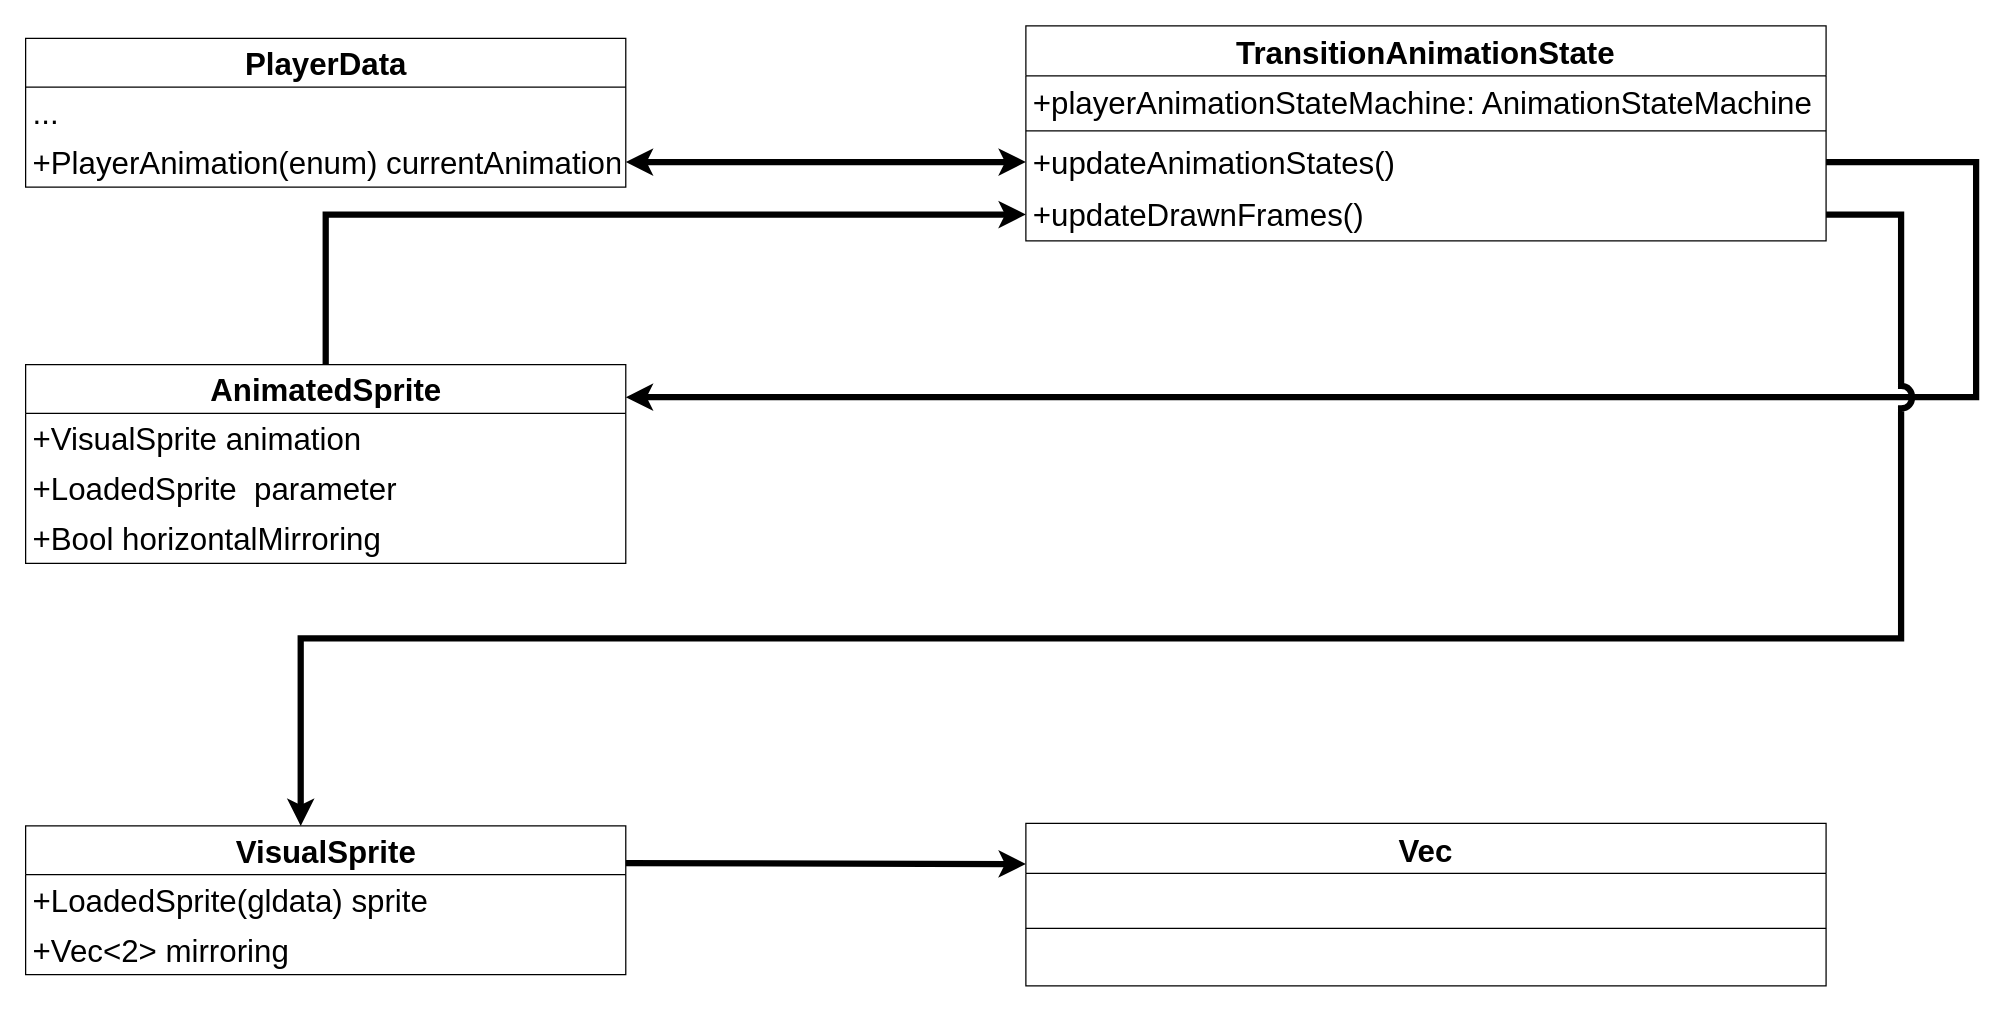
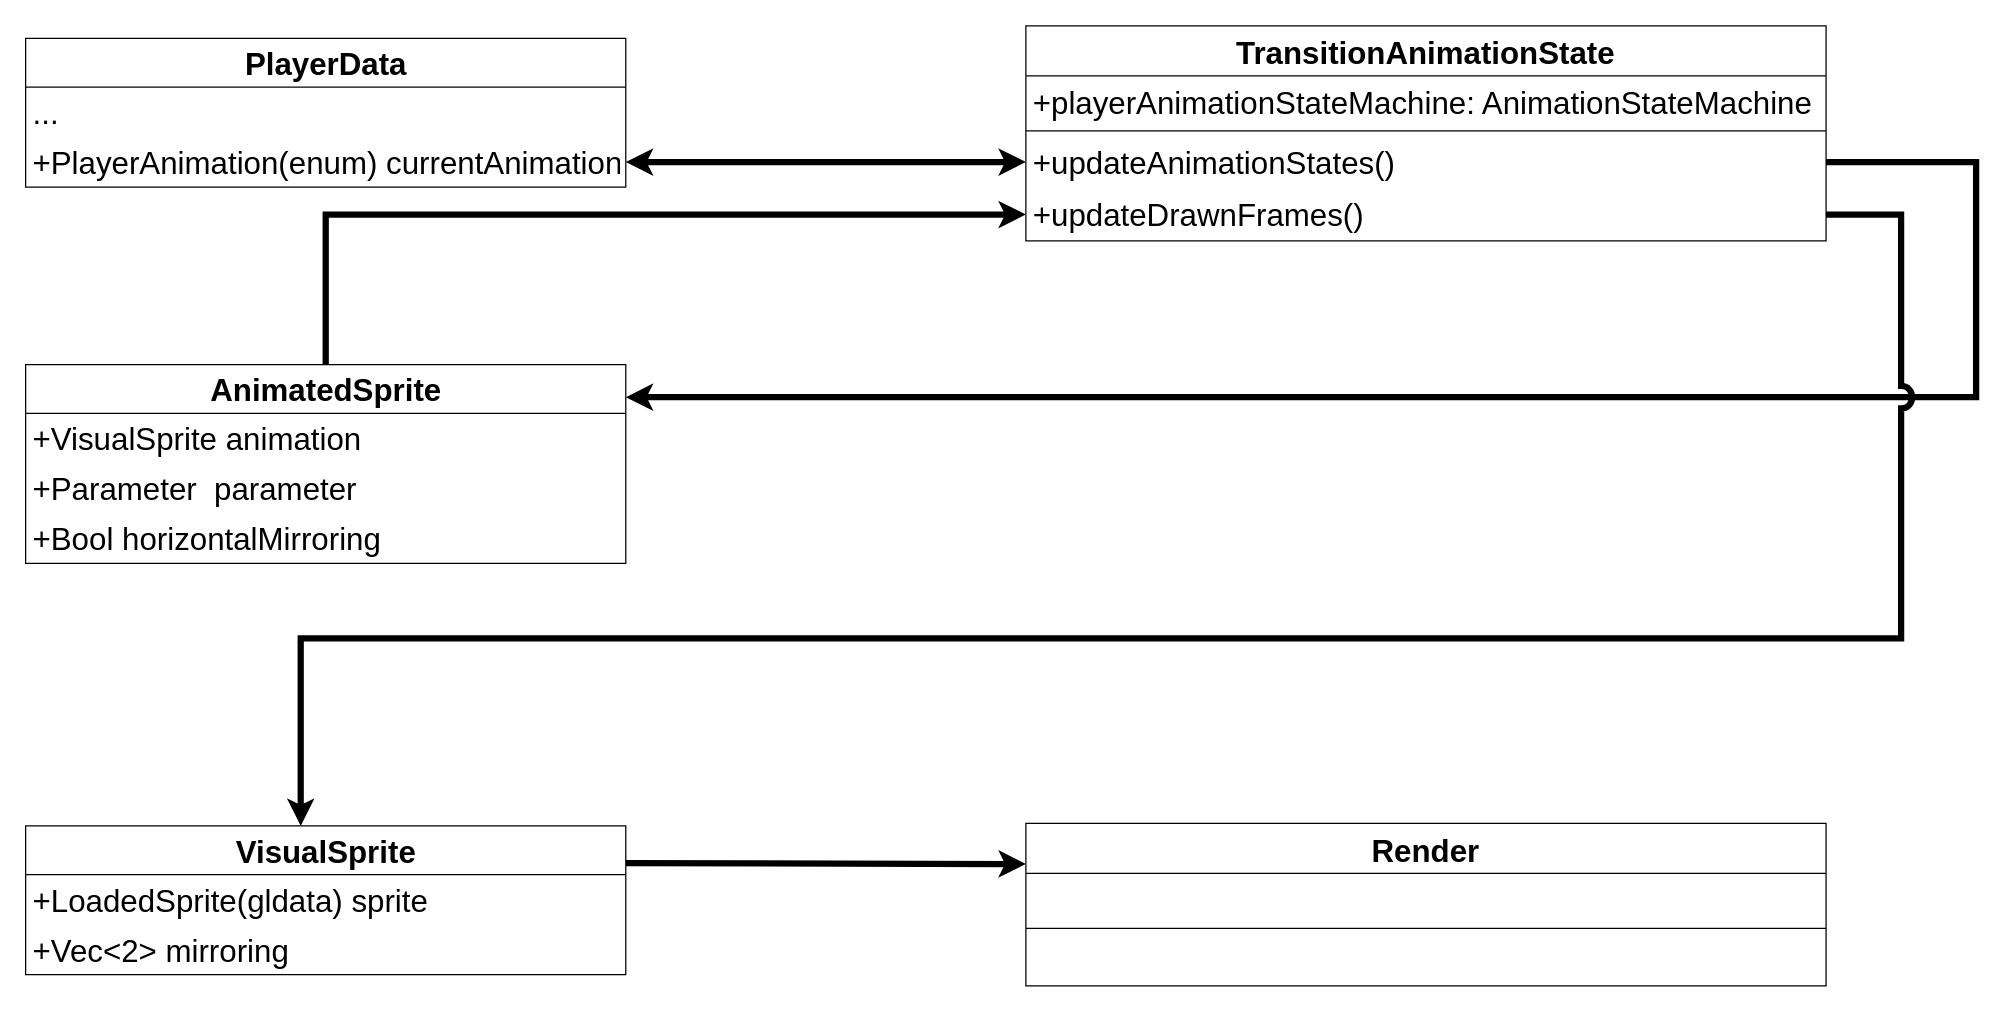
- <mxCell id="8" value="+LoadedSprite&amp;nbsp; parameter" style="text;html=1;strokeColor=none;fillColor=none;align=left;verticalAlign=middle;spacingLeft=4;spacingRight=4;overflow=hidden;rotatable=0;points=[[0,0.5],[1,0.5]];portConstraint=eastwest;fontSize=25;" vertex="1" parent="6"><mxGeometry y="79" width="480" height="40" as="geometry" /></mxCell>
+ <mxCell id="8" value="+Parameter&amp;nbsp; parameter" style="text;html=1;strokeColor=none;fillColor=none;align=left;verticalAlign=middle;spacingLeft=4;spacingRight=4;overflow=hidden;rotatable=0;points=[[0,0.5],[1,0.5]];portConstraint=eastwest;fontSize=25;" vertex="1" parent="6"><mxGeometry y="79" width="480" height="40" as="geometry" /></mxCell>
- <mxCell id="22" value="Vec" style="swimlane;fontStyle=1;align=center;verticalAlign=top;childLayout=stackLayout;horizontal=1;startSize=40;horizontalStack=0;resizeParent=1;resizeParentMax=0;resizeLast=0;collapsible=1;marginBottom=0;fontSize=25;" vertex="1" parent="1"><mxGeometry x="820" y="658" width="640" height="130" as="geometry" /></mxCell>
+ <mxCell id="22" value="Render" style="swimlane;fontStyle=1;align=center;verticalAlign=top;childLayout=stackLayout;horizontal=1;startSize=40;horizontalStack=0;resizeParent=1;resizeParentMax=0;resizeLast=0;collapsible=1;marginBottom=0;fontSize=25;" vertex="1" parent="1"><mxGeometry x="820" y="658" width="640" height="130" as="geometry" /></mxCell>
